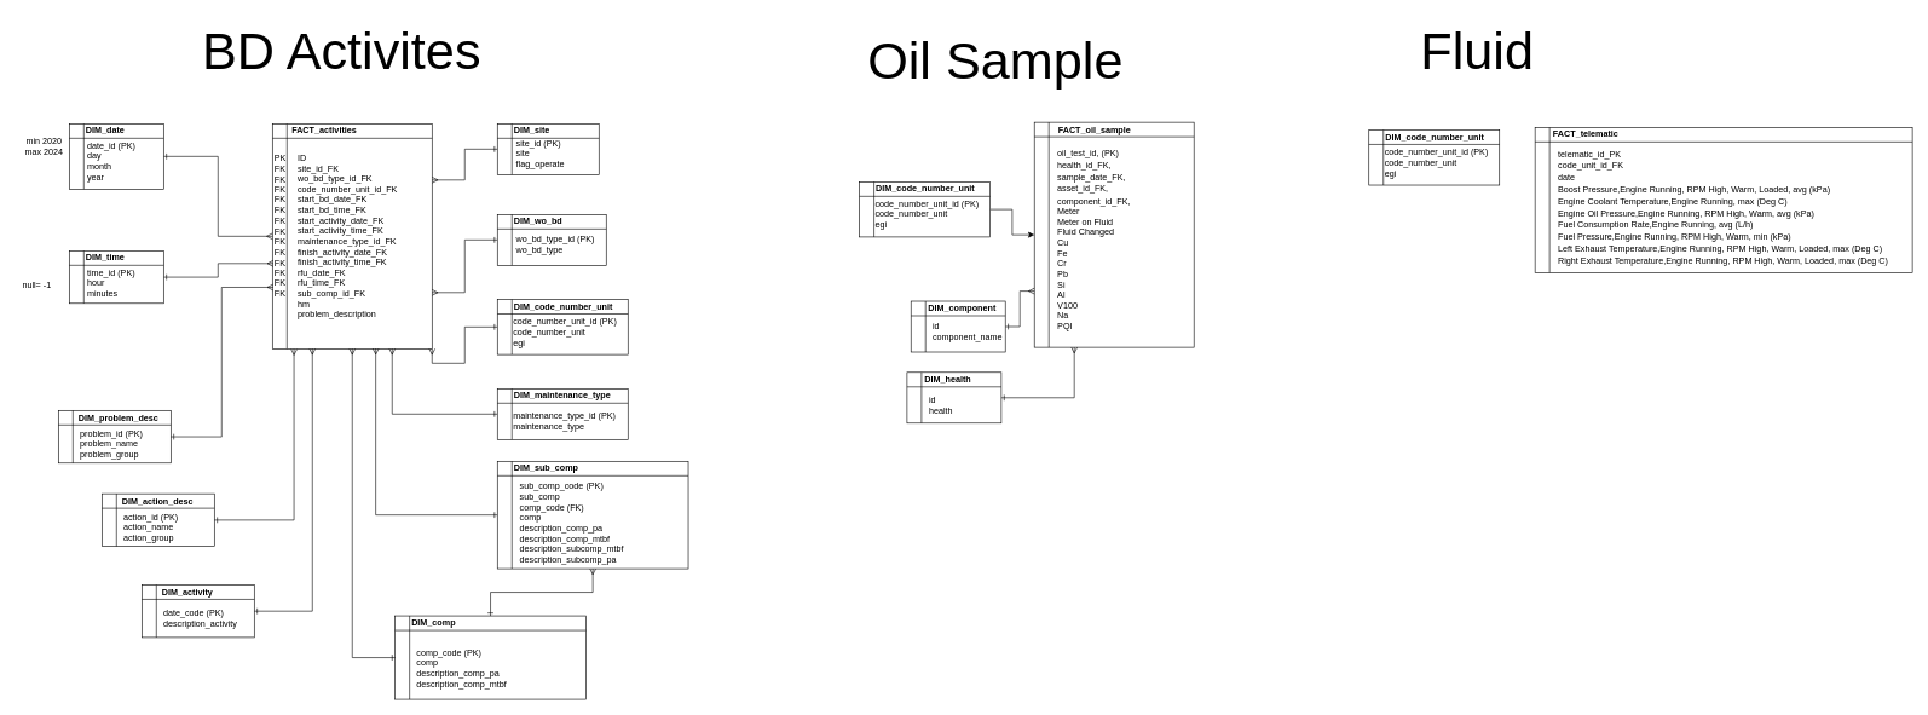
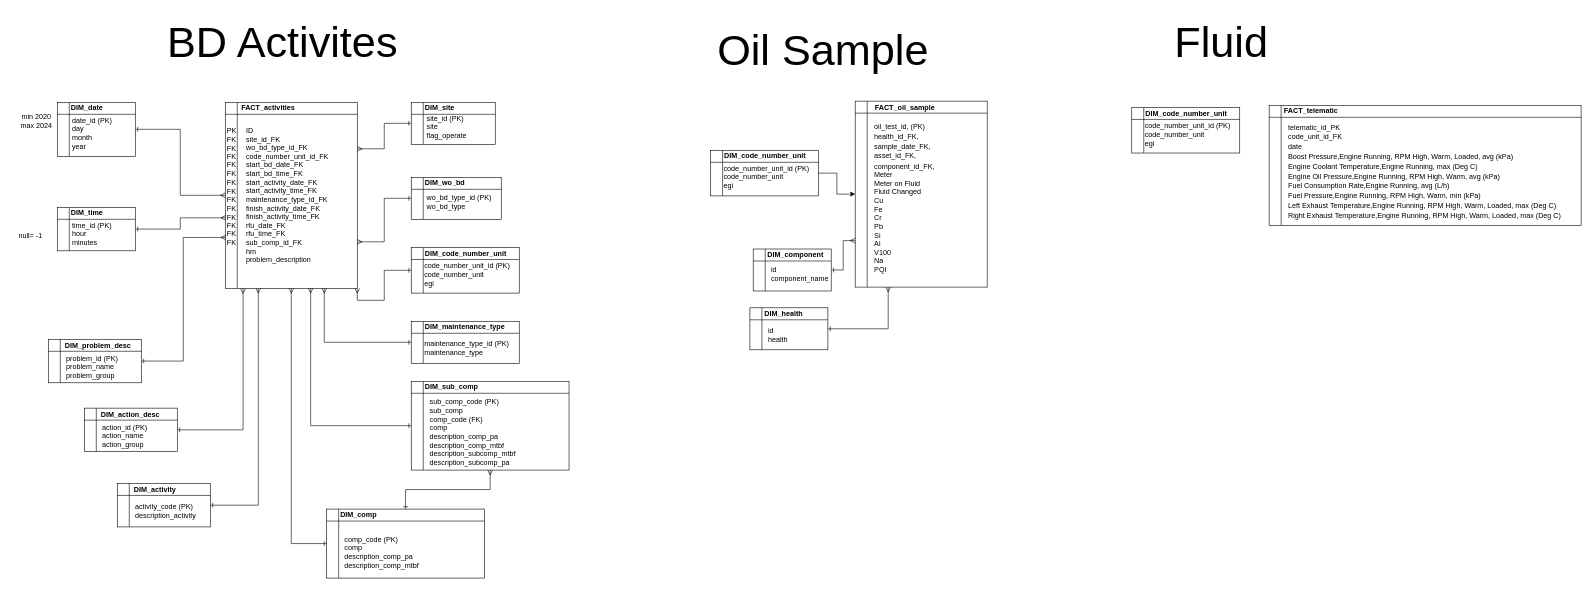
- <mxCell id="63" value="date_code (PK)&lt;br&gt;description_activity" style="text;html=1;align=left;verticalAlign=middle;resizable=0;points=[];autosize=1;strokeColor=none;fillColor=none;fontSize=12;" vertex="1" parent="1"><mxGeometry x="223" y="831" width="119" height="41" as="geometry" /></mxCell>
+ <mxCell id="63" value="activity_code (PK)&lt;br&gt;description_activity" style="text;html=1;align=left;verticalAlign=middle;resizable=0;points=[];autosize=1;strokeColor=none;fillColor=none;fontSize=12;" vertex="1" parent="1"><mxGeometry x="223" y="831" width="119" height="41" as="geometry" /></mxCell>
